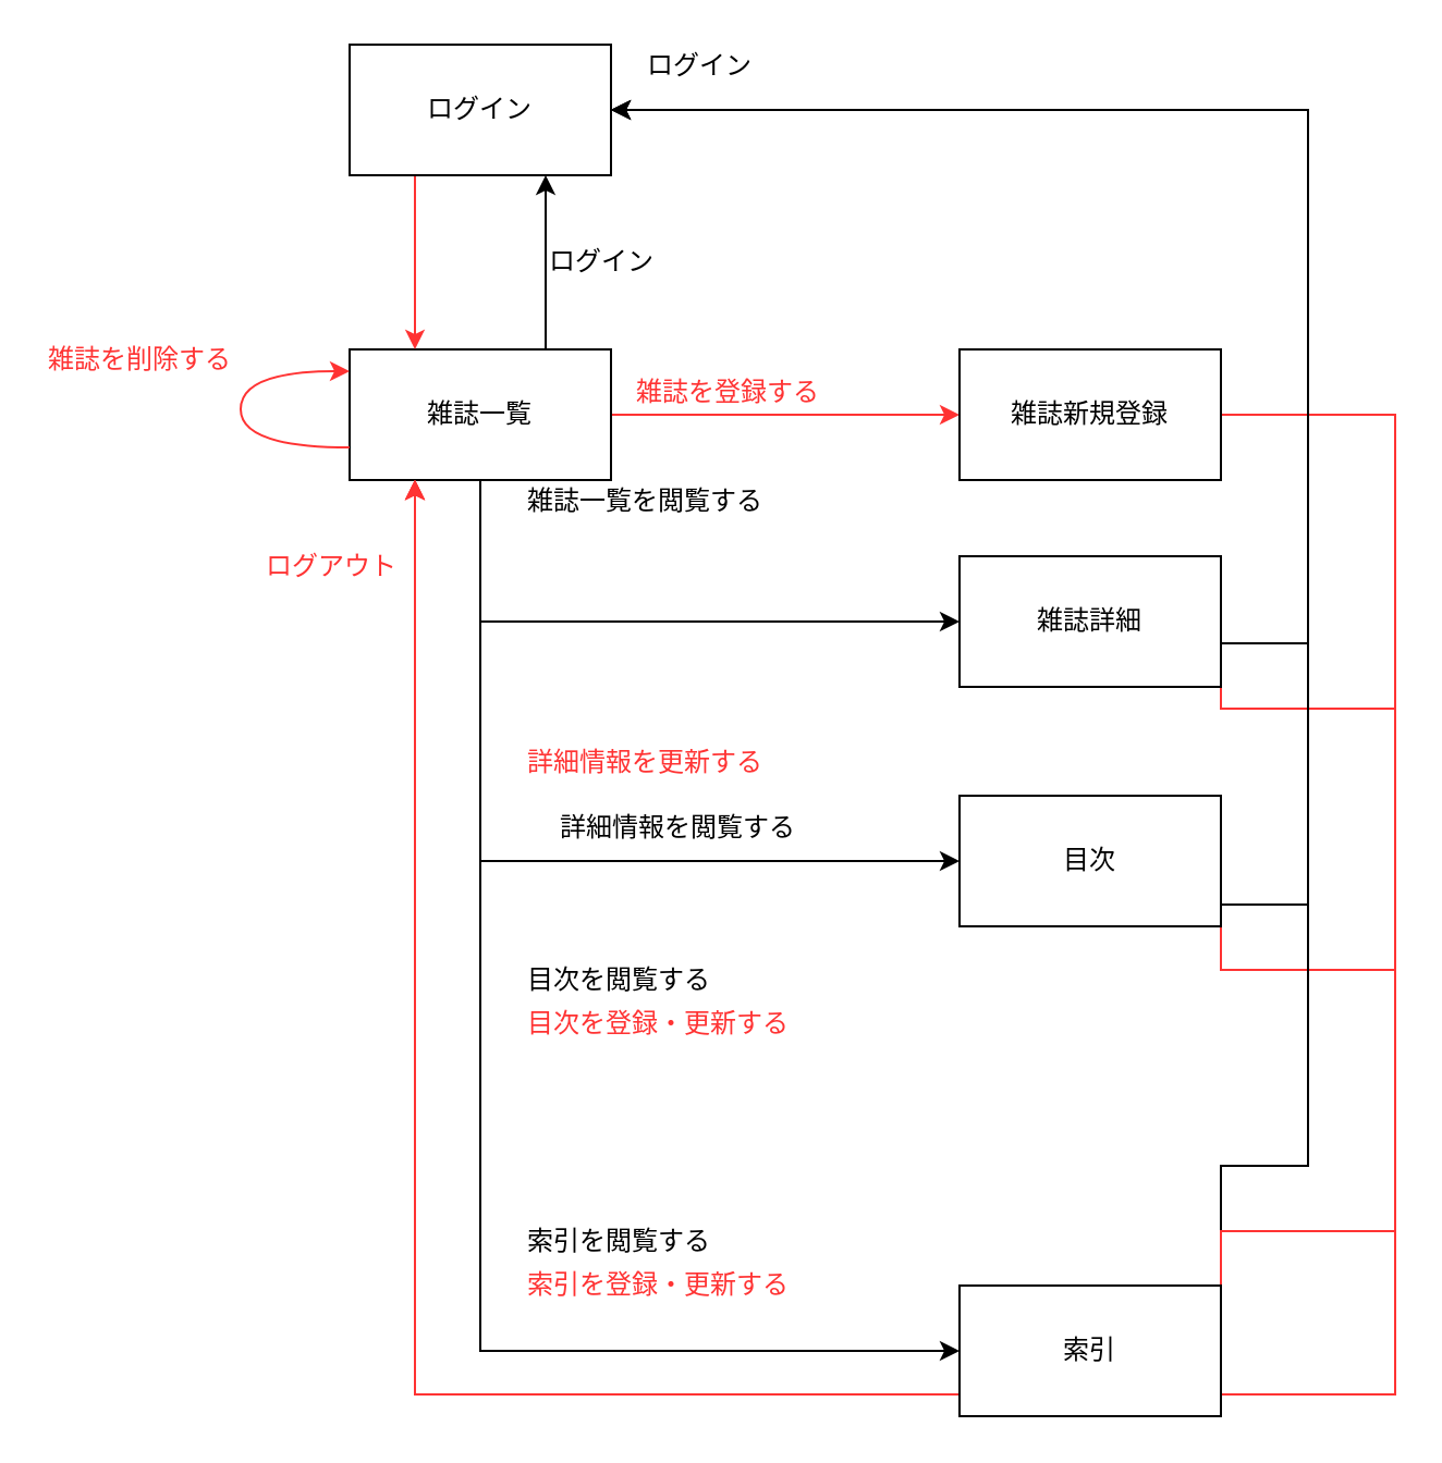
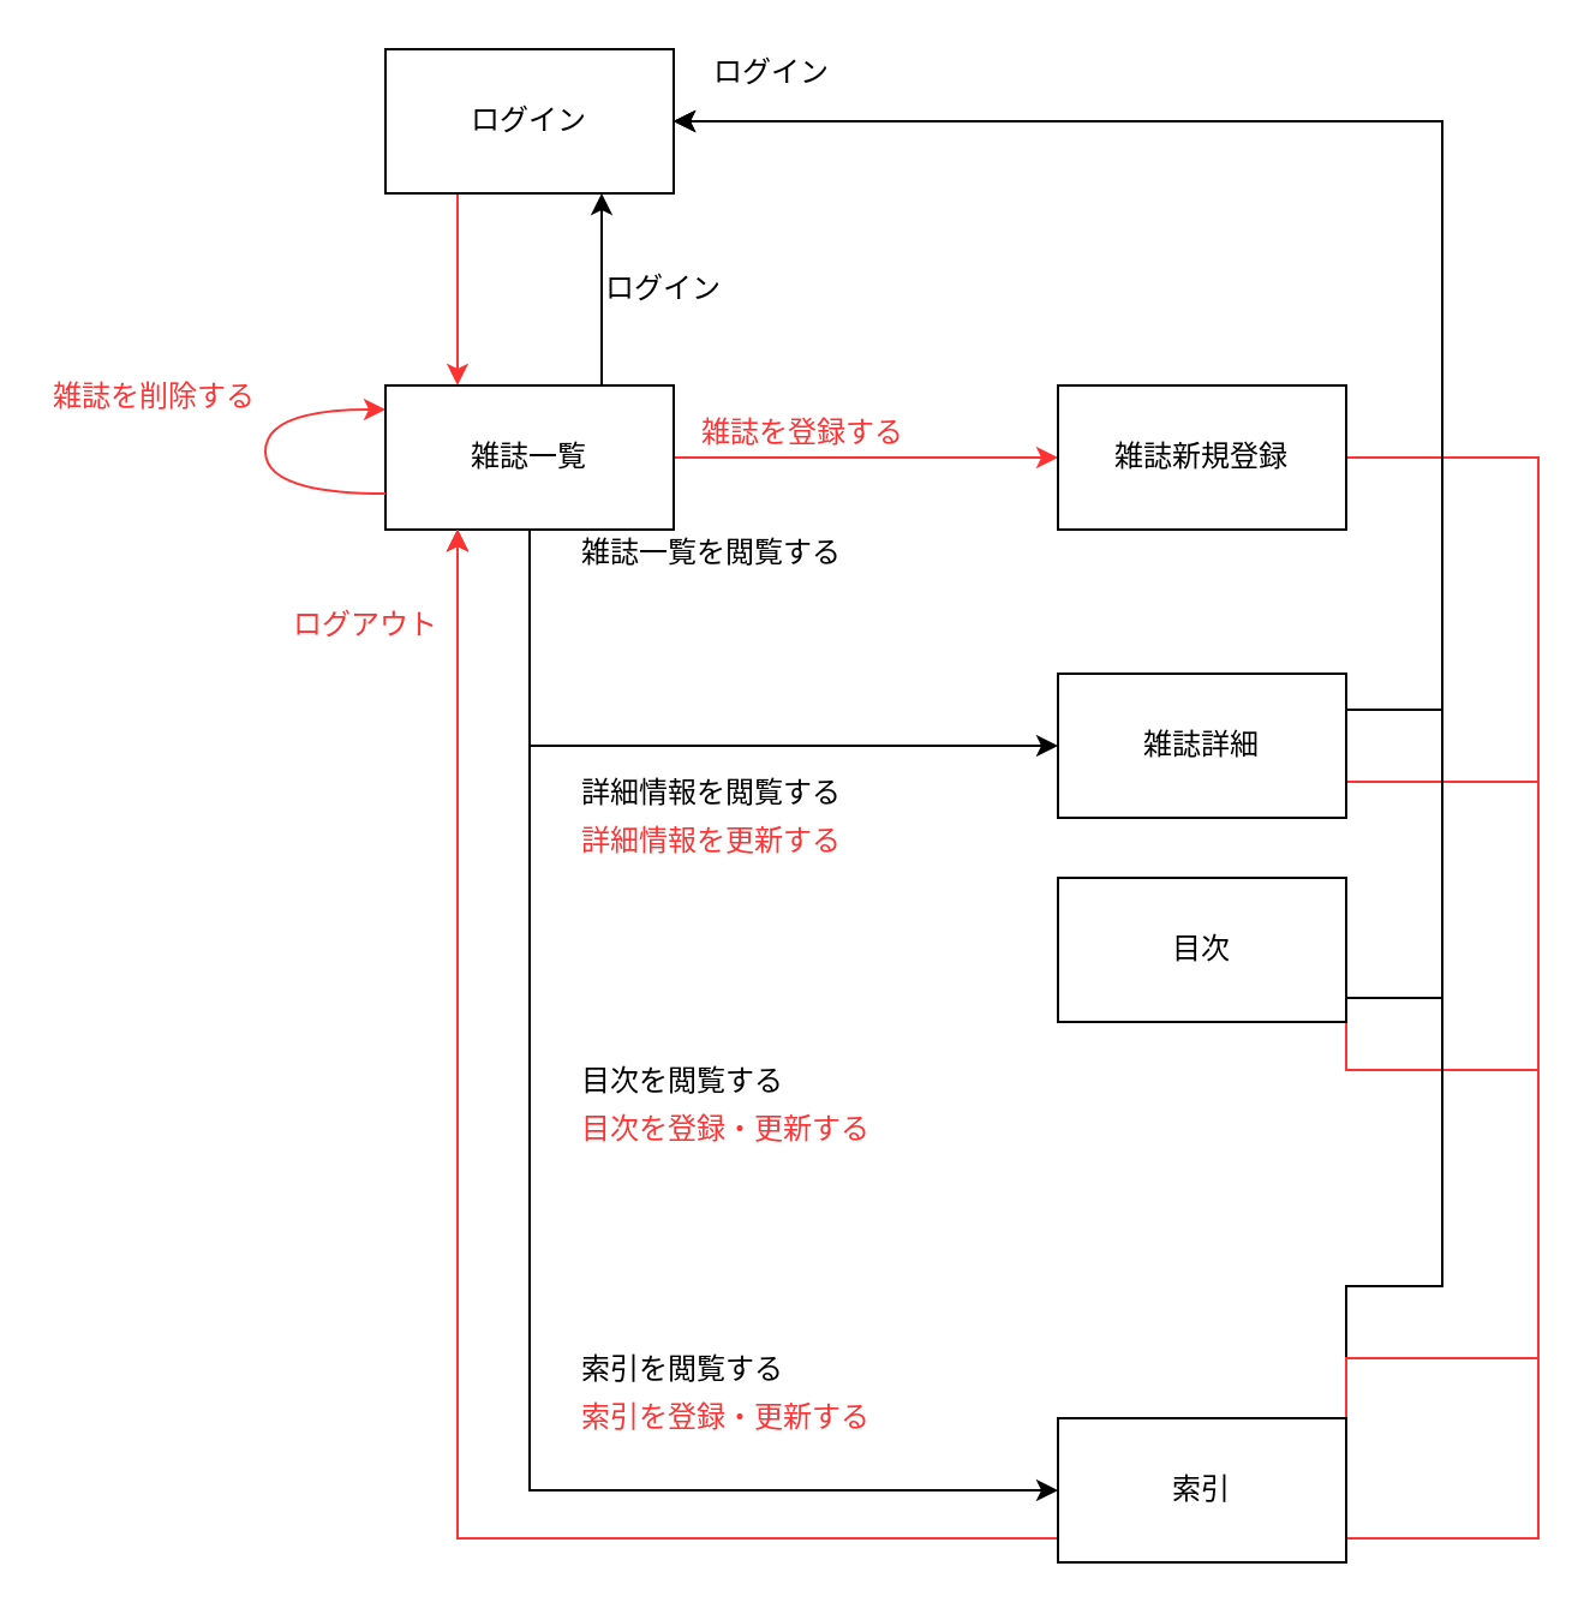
- <mxCell id="12" value="雑誌詳細" style="rounded=0;whiteSpace=wrap;html=1;" parent="1" vertex="1"><mxGeometry x="440" y="255" width="120" height="60" as="geometry" /></mxCell>
+ <mxCell id="12" value="雑誌詳細" style="rounded=0;whiteSpace=wrap;html=1;" parent="1" vertex="1"><mxGeometry x="440" y="280" width="120" height="60" as="geometry" /></mxCell>
- <mxCell id="23" value="詳細情報を閲覧する" style="text;html=1;strokeColor=none;fillColor=none;align=left;verticalAlign=middle;whiteSpace=wrap;rounded=0;" parent="1" vertex="1"><mxGeometry x="255" y="370" width="140" height="20" as="geometry" /></mxCell>
+ <mxCell id="23" value="詳細情報を閲覧する" style="text;html=1;strokeColor=none;fillColor=none;align=left;verticalAlign=middle;whiteSpace=wrap;rounded=0;" parent="1" vertex="1"><mxGeometry x="240" y="320" width="140" height="20" as="geometry" /></mxCell>
- <mxCell id="4" style="edgeStyle=orthogonalEdgeStyle;rounded=0;orthogonalLoop=1;jettySize=auto;html=1;entryX=0;entryY=0.5;entryDx=0;entryDy=0;exitX=0.5;exitY=1;exitDx=0;exitDy=0;" parent="1" source="7" target="15" edge="1"><mxGeometry relative="1" as="geometry" /></mxCell>
